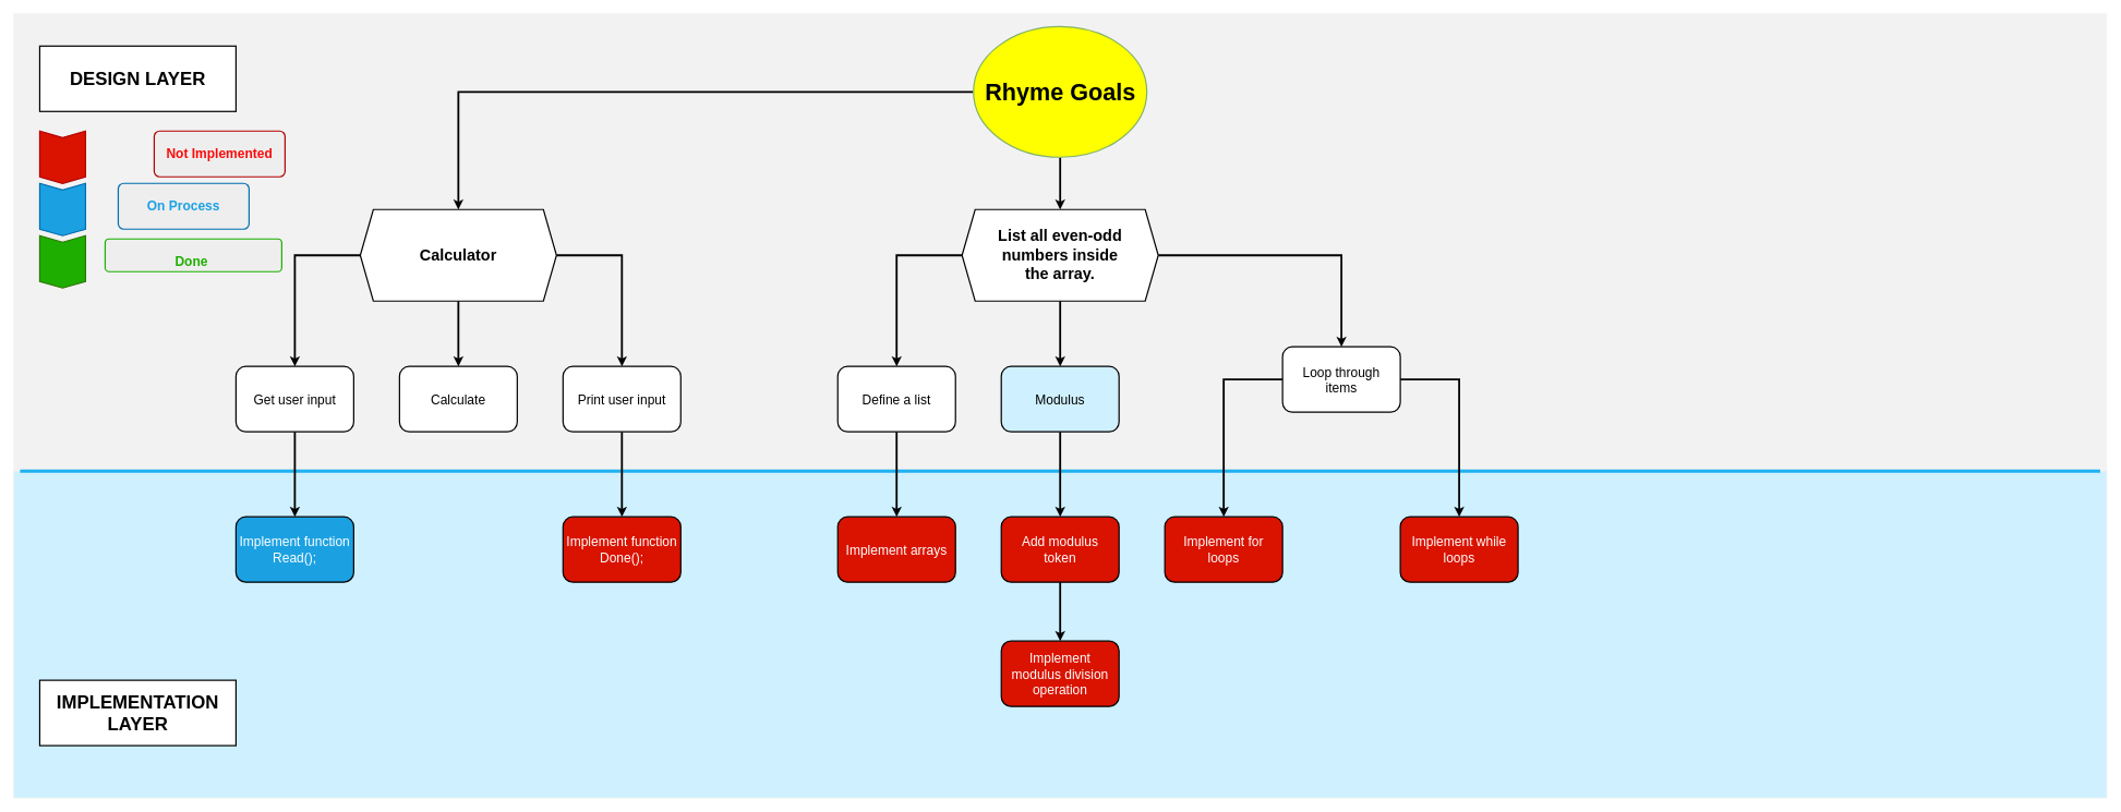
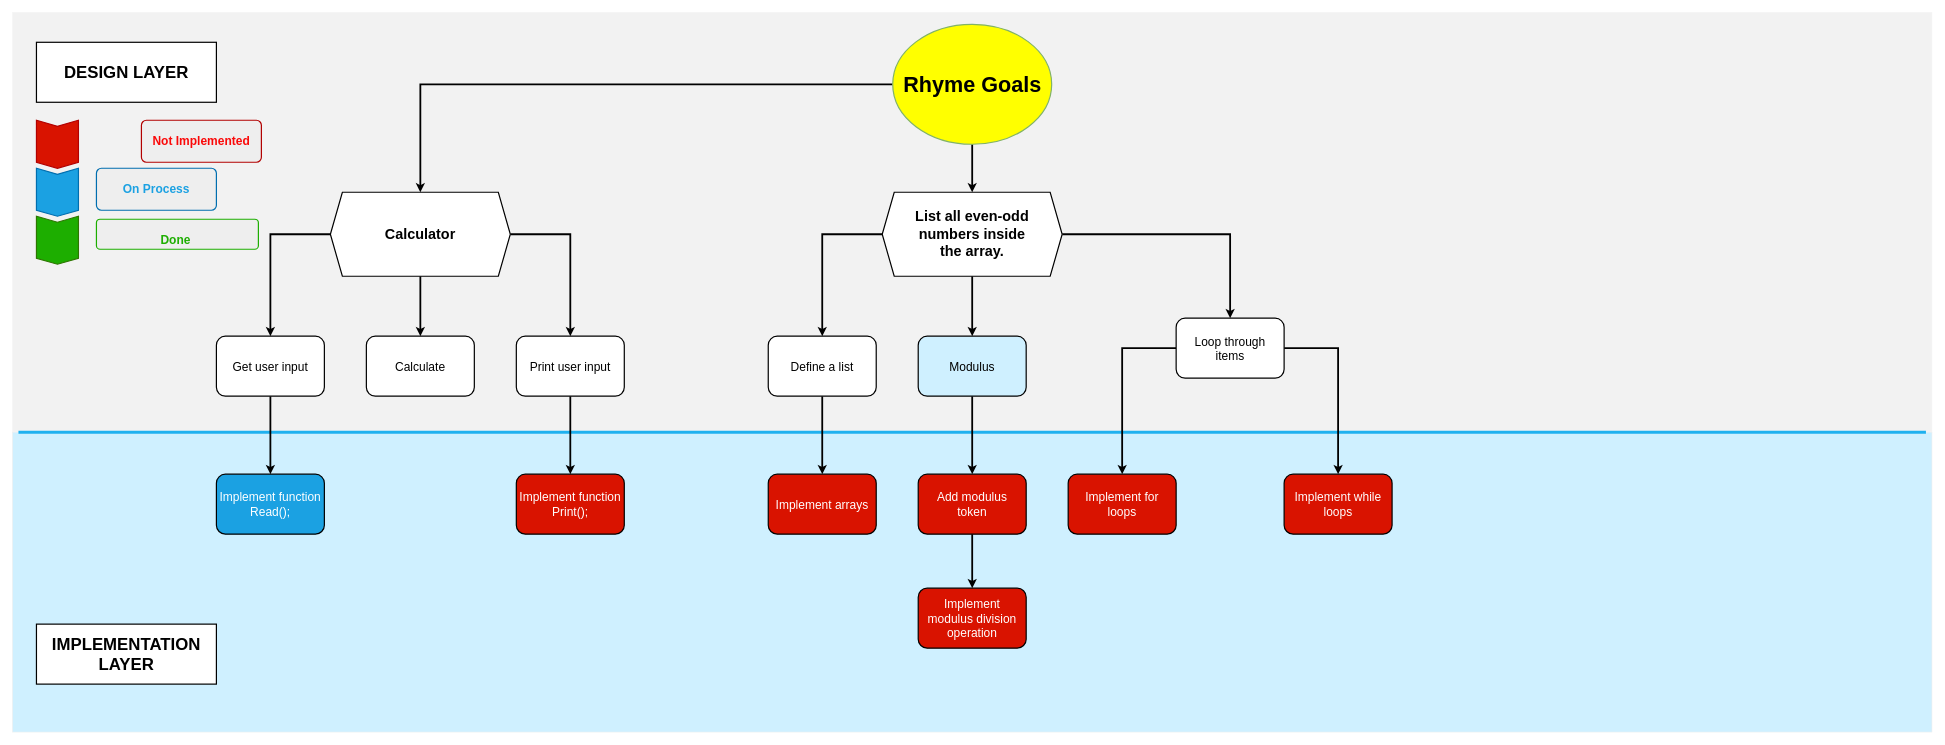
- <mxCell id="29" value="&lt;p style=&quot;line-height: 280%;&quot;&gt;&lt;b style=&quot;background-color: initial; font-size: 20px;&quot;&gt;&lt;font color=&quot;#1ba1e2&quot;&gt;On Process&lt;/font&gt;&lt;/b&gt;&lt;br&gt;&lt;/p&gt;" style="rounded=1;strokeColor=#006EAF;fillColor=#EEEEEE;align=center;arcSize=12;verticalAlign=top;whiteSpace=wrap;html=1;fontSize=12;strokeWidth=2;" vertex="1" parent="1"><mxGeometry x="180" y="280" width="200" height="70" as="geometry" /></mxCell>
+ <mxCell id="29" value="&lt;p style=&quot;line-height: 280%;&quot;&gt;&lt;b style=&quot;background-color: initial; font-size: 20px;&quot;&gt;&lt;font color=&quot;#1ba1e2&quot;&gt;On Process&lt;/font&gt;&lt;/b&gt;&lt;br&gt;&lt;/p&gt;" style="rounded=1;strokeColor=#006EAF;fillColor=#EEEEEE;align=center;arcSize=12;verticalAlign=top;whiteSpace=wrap;html=1;fontSize=12;strokeWidth=2;" vertex="1" parent="1"><mxGeometry x="160" y="280" width="200" height="70" as="geometry" /></mxCell>
- <mxCell id="18" value="&lt;font style=&quot;&quot;&gt;&lt;font style=&quot;font-size: 20px;&quot;&gt;Implement function Done();&lt;/font&gt;&lt;br&gt;&lt;/font&gt;" style="rounded=1;whiteSpace=wrap;html=1;strokeWidth=2;fillColor=#D91300;strokeColor=#000000;fontColor=#ffffff;" vertex="1" parent="1"><mxGeometry x="860" y="790" width="180" height="100" as="geometry" /></mxCell>
+ <mxCell id="18" value="&lt;font style=&quot;&quot;&gt;&lt;font style=&quot;font-size: 20px;&quot;&gt;Implement function Print();&lt;/font&gt;&lt;br&gt;&lt;/font&gt;" style="rounded=1;whiteSpace=wrap;html=1;strokeWidth=2;fillColor=#D91300;strokeColor=#000000;fontColor=#ffffff;" vertex="1" parent="1"><mxGeometry x="860" y="790" width="180" height="100" as="geometry" /></mxCell>
